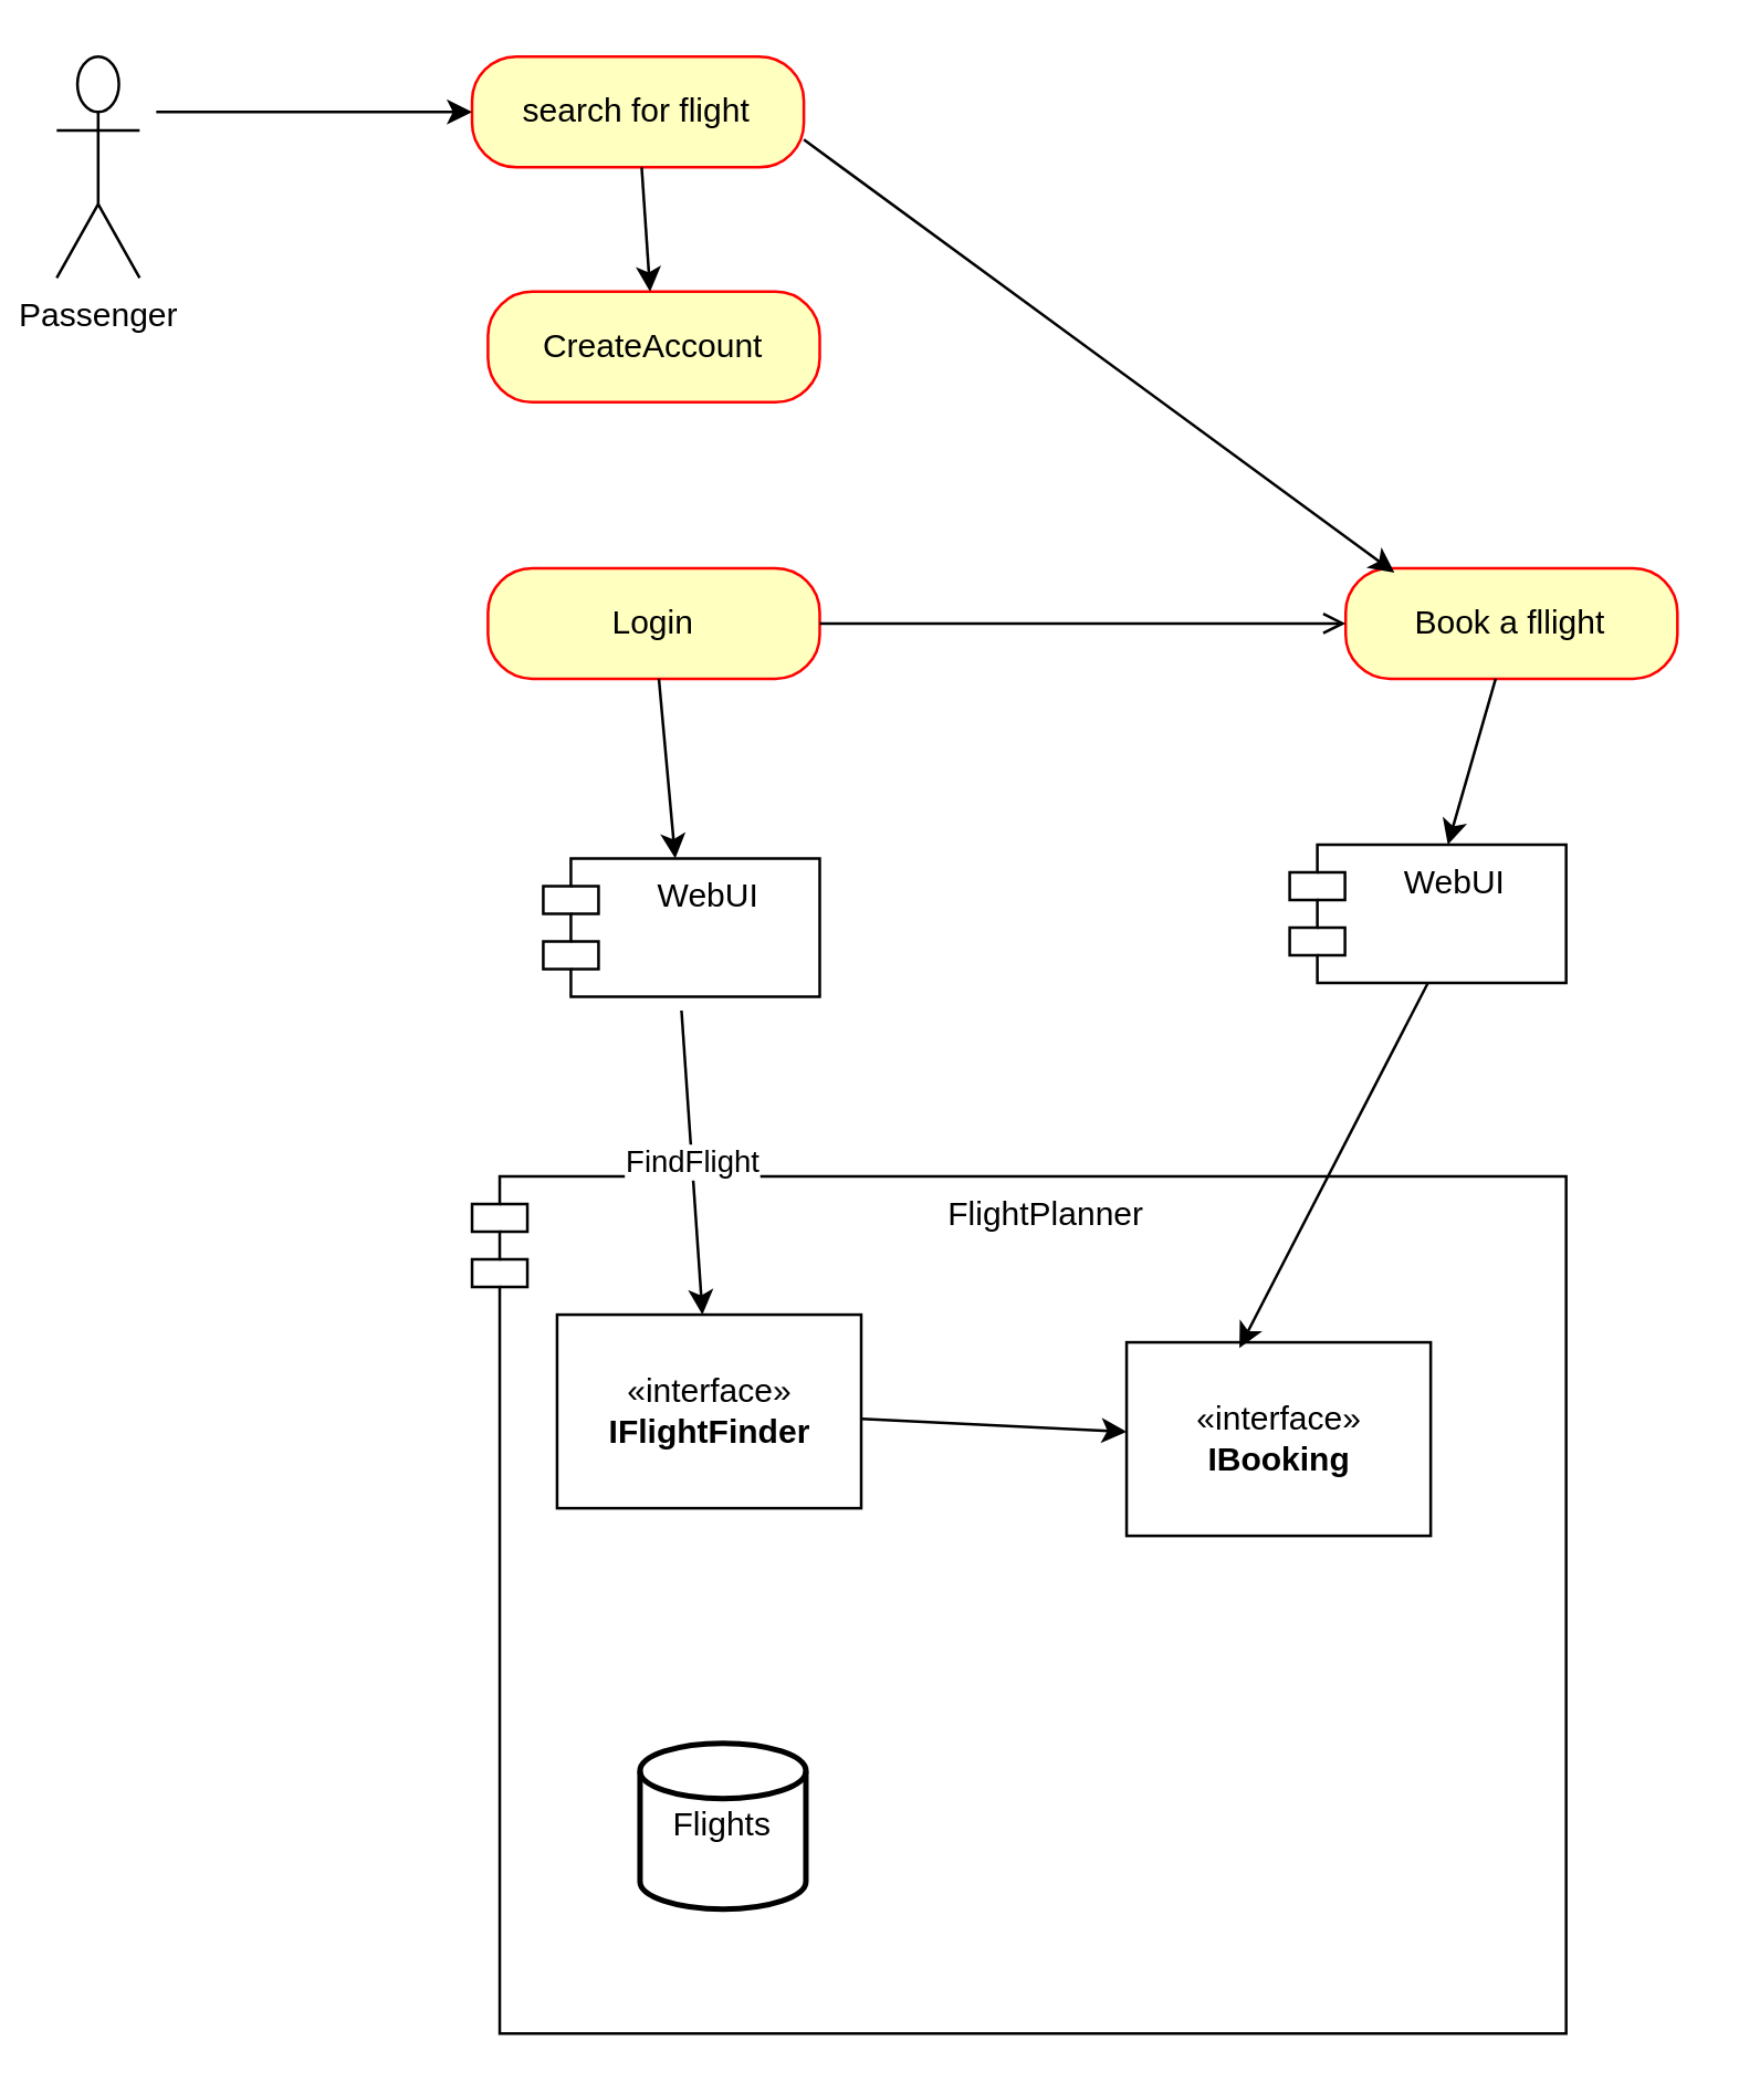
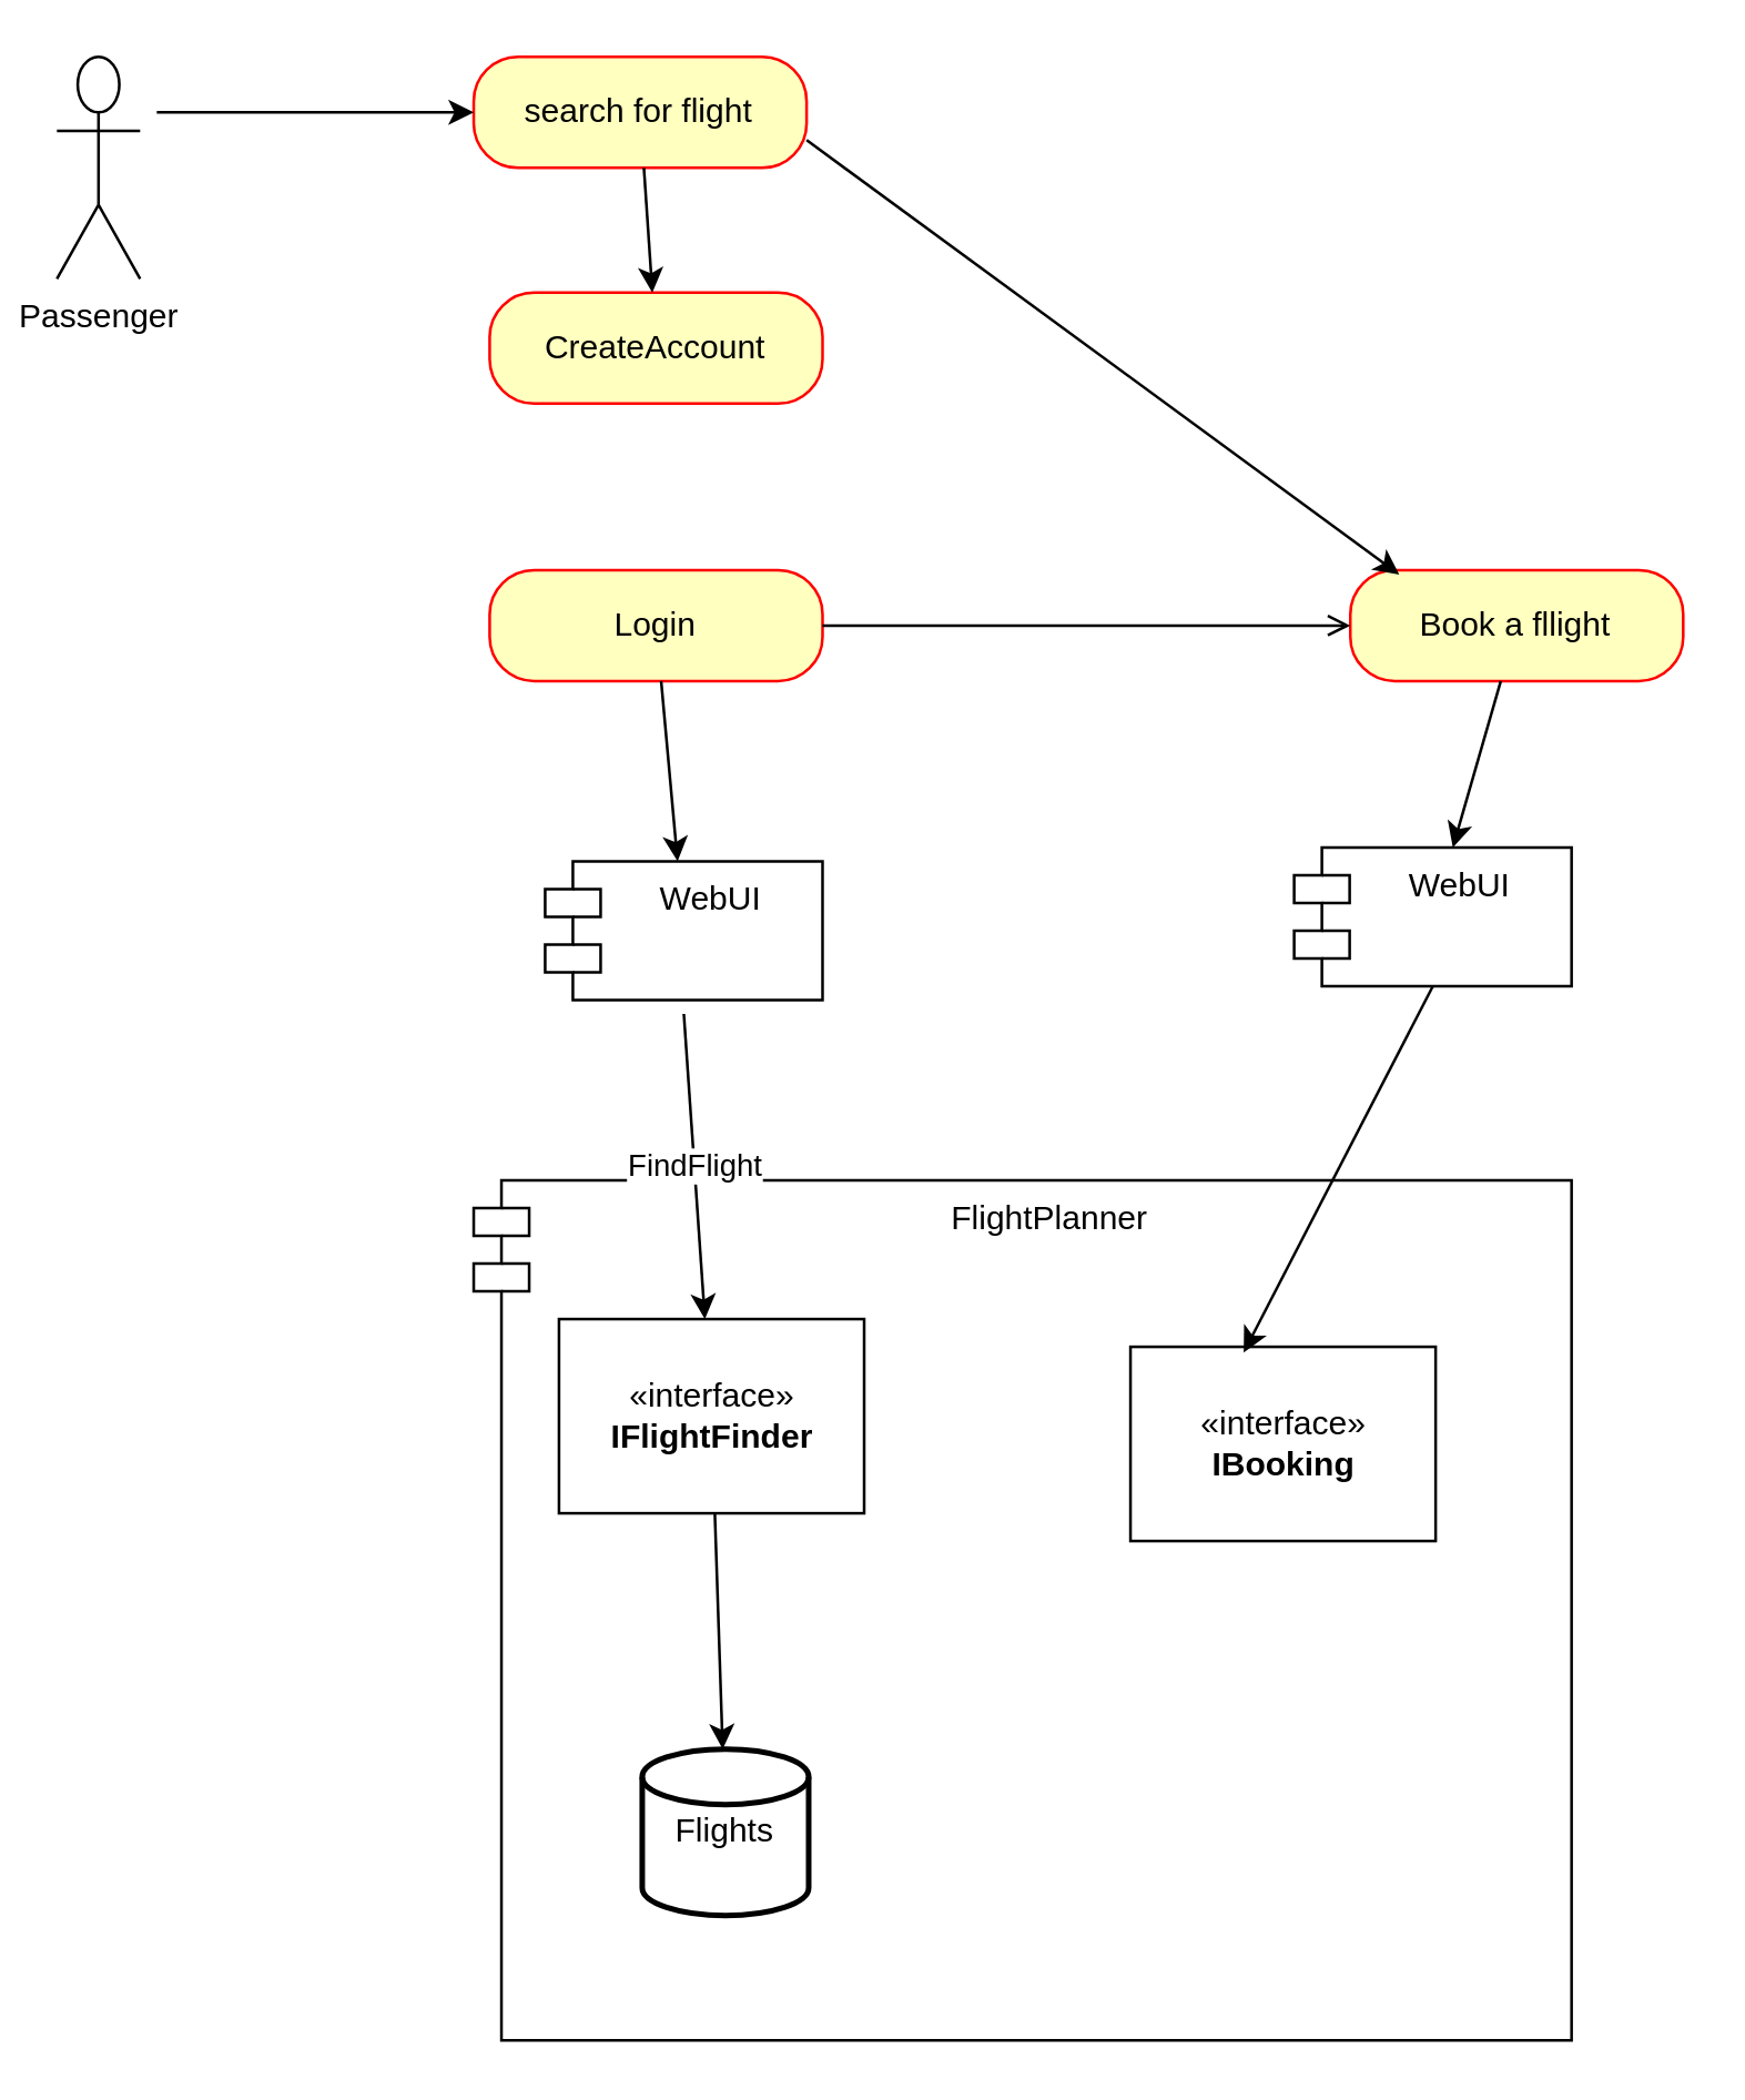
- <mxCell id="21" value="" style="endArrow=classic;html=1;rounded=0;" edge="1" parent="1" source="6" target="10"><mxGeometry width="50" height="50" relative="1" as="geometry"><mxPoint x="288" y="650" as="sourcePoint" /><mxPoint x="338" y="600" as="targetPoint" /></mxGeometry></mxCell>
+ <mxCell id="21" value="" style="endArrow=classic;html=1;rounded=0;" edge="1" parent="1" source="6" target="7"><mxGeometry width="50" height="50" relative="1" as="geometry"><mxPoint x="288" y="650" as="sourcePoint" /><mxPoint x="338" y="600" as="targetPoint" /></mxGeometry></mxCell>
